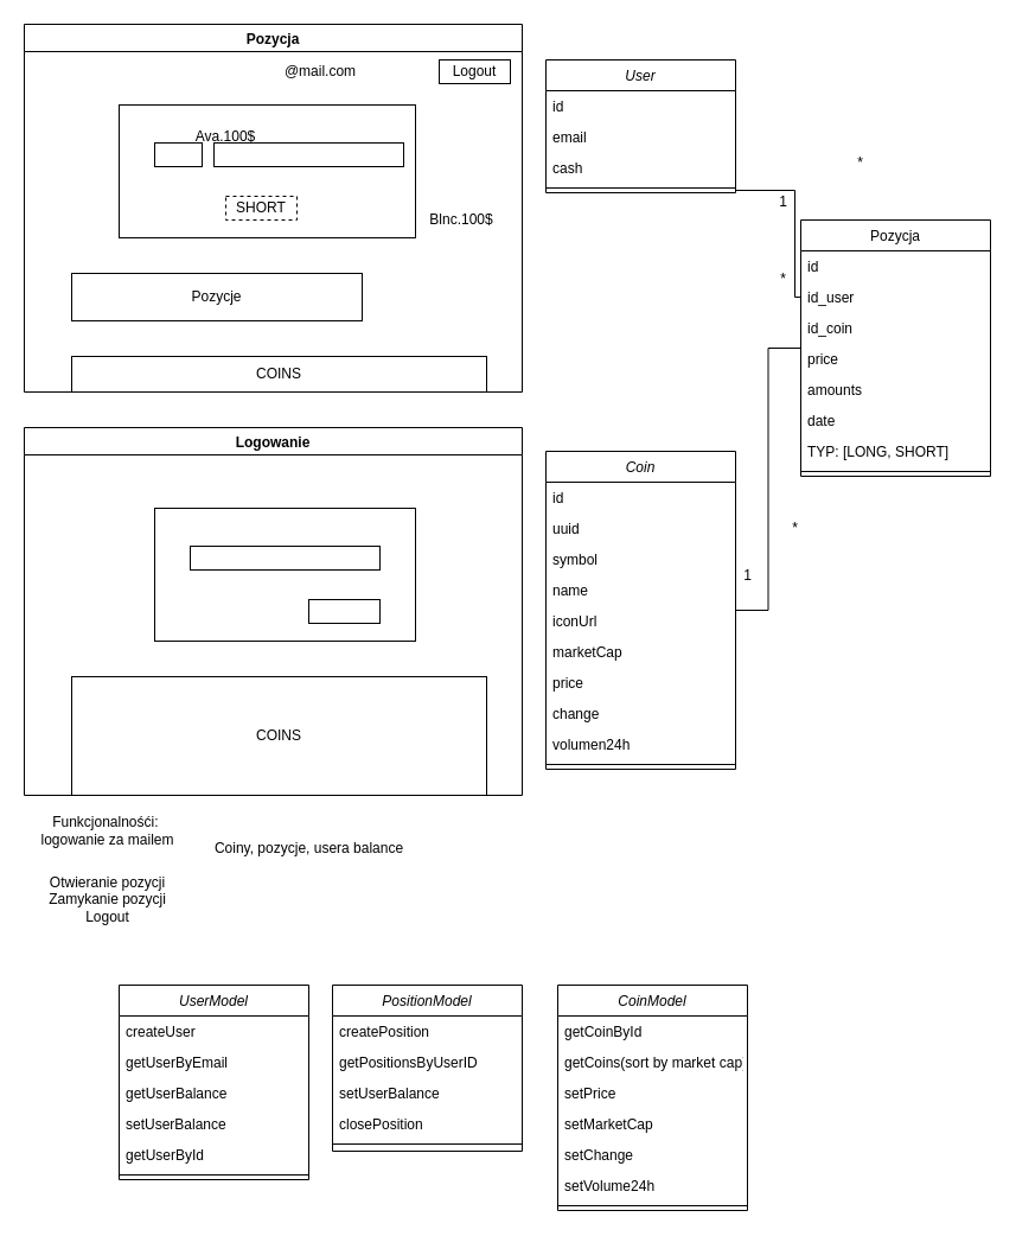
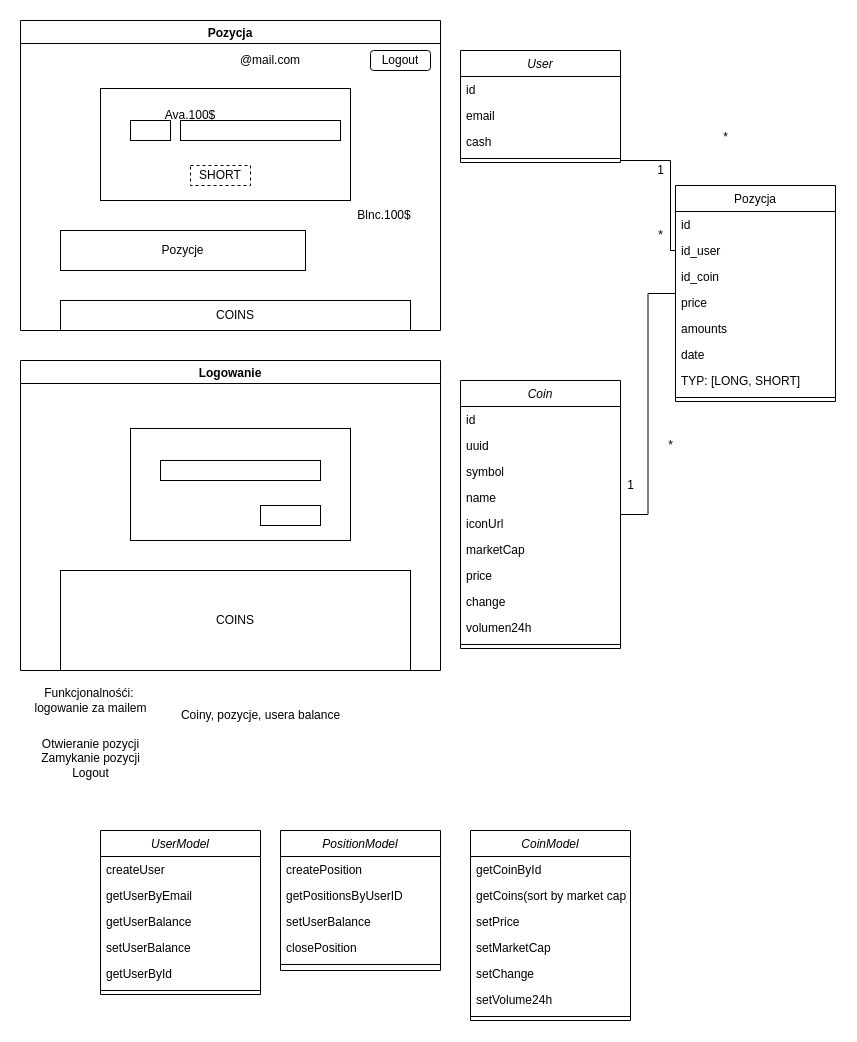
- <mxCell id="47" value="Logout" style="rounded=0;whiteSpace=wrap;html=1;fillColor=none;" parent="40" vertex="1"><mxGeometry x="350" y="30" width="60" height="20" as="geometry" /></mxCell>
+ <mxCell id="47" value="Logout" style="whiteSpace=wrap;html=1;fillColor=none;rounded=1;" parent="40" vertex="1"><mxGeometry x="350" y="30" width="60" height="20" as="geometry" /></mxCell>
- <mxCell id="51" value="Blnc.100$" style="text;html=1;strokeColor=none;fillColor=none;align=center;verticalAlign=middle;whiteSpace=wrap;rounded=0;" parent="40" vertex="1"><mxGeometry x="339" y="150" width="60" height="30" as="geometry" /></mxCell>
+ <mxCell id="51" value="Blnc.100$" style="text;html=1;strokeColor=none;fillColor=none;align=center;verticalAlign=middle;whiteSpace=wrap;rounded=0;" parent="40" vertex="1"><mxGeometry x="334" y="180" width="60" height="30" as="geometry" /></mxCell>
